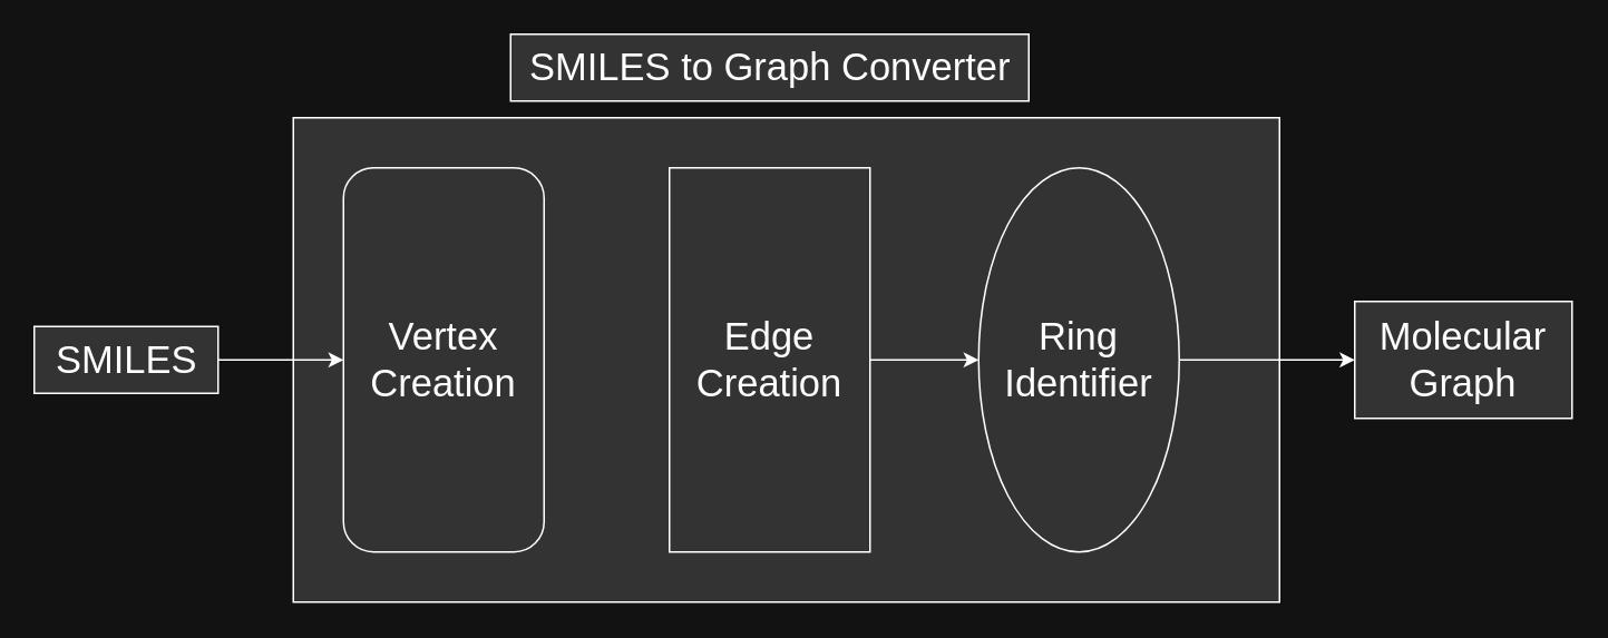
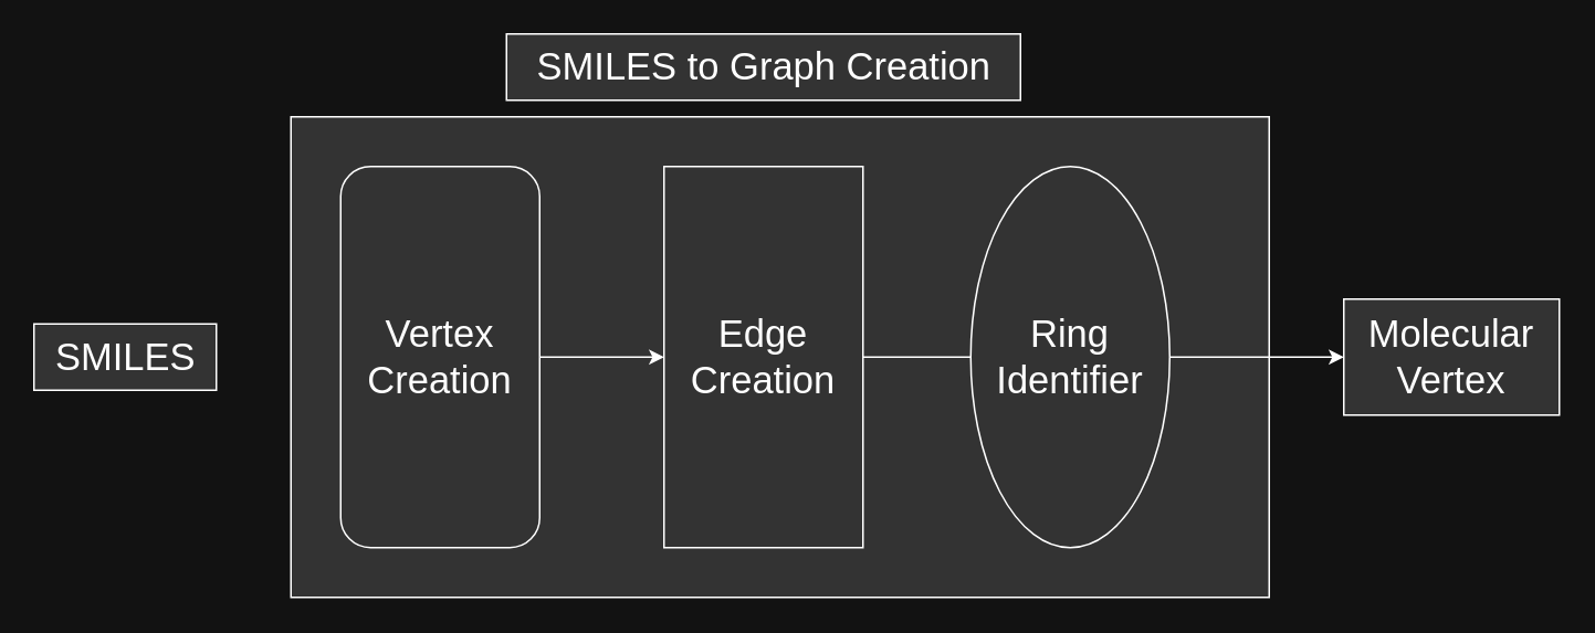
- <mxCell id="3" value="SMILES to Graph Converter" style="text;html=1;align=center;verticalAlign=middle;resizable=0;points=[];autosize=1;strokeColor=#FFFFFF;fillColor=#333333;fontSize=23;fontColor=#FFFFFF;labelBorderColor=none;labelBackgroundColor=none;" parent="1" vertex="1"><mxGeometry x="305" y="20" width="310" height="40" as="geometry" /></mxCell>
+ <mxCell id="3" value="SMILES to Graph Creation" style="text;html=1;align=center;verticalAlign=middle;resizable=0;points=[];autosize=1;strokeColor=#FFFFFF;fillColor=#333333;fontSize=23;fontColor=#FFFFFF;labelBorderColor=none;labelBackgroundColor=none;" parent="1" vertex="1"><mxGeometry x="305" y="20" width="310" height="40" as="geometry" /></mxCell>
- <mxCell id="10" value="" style="edgeStyle=orthogonalEdgeStyle;rounded=0;orthogonalLoop=1;jettySize=auto;html=1;fontSize=23;strokeColor=#FFFFFF;" parent="1" source="11" target="5" edge="1"><mxGeometry relative="1" as="geometry" /></mxCell>
+ <mxCell id="4" value="" style="edgeStyle=orthogonalEdgeStyle;rounded=0;orthogonalLoop=1;jettySize=auto;html=1;fontSize=23;strokeColor=#FFFFFF;" parent="1" source="5" target="7" edge="1"><mxGeometry relative="1" as="geometry" /></mxCell>
- <mxCell id="6" value="" style="edgeStyle=orthogonalEdgeStyle;rounded=0;orthogonalLoop=1;jettySize=auto;html=1;fontSize=23;strokeColor=#FFFFFF;" parent="1" source="7" target="9" edge="1"><mxGeometry relative="1" as="geometry" /></mxCell>
+ <mxCell id="6" value="" style="edgeStyle=orthogonalEdgeStyle;rounded=0;orthogonalLoop=1;jettySize=auto;html=1;fontSize=23;strokeColor=#FFFFFF;endArrow=none;" parent="1" source="7" target="9" edge="1"><mxGeometry relative="1" as="geometry" /></mxCell>
- <mxCell id="12" value="&lt;span style=&quot;&quot;&gt;Molecular Graph&lt;/span&gt;" style="rounded=0;whiteSpace=wrap;html=1;fillColor=#333333;fontColor=#FFFFFF;labelBorderColor=none;labelBackgroundColor=none;strokeColor=#FFFFFF;fontSize=23;" vertex="1" parent="1"><mxGeometry x="810" y="180" width="130" height="70" as="geometry" /></mxCell>
+ <mxCell id="12" value="&lt;span style=&quot;&quot;&gt;Molecular Vertex&lt;/span&gt;" style="rounded=0;whiteSpace=wrap;html=1;fillColor=#333333;fontColor=#FFFFFF;labelBorderColor=none;labelBackgroundColor=none;strokeColor=#FFFFFF;fontSize=23;" vertex="1" parent="1"><mxGeometry x="810" y="180" width="130" height="70" as="geometry" /></mxCell>
